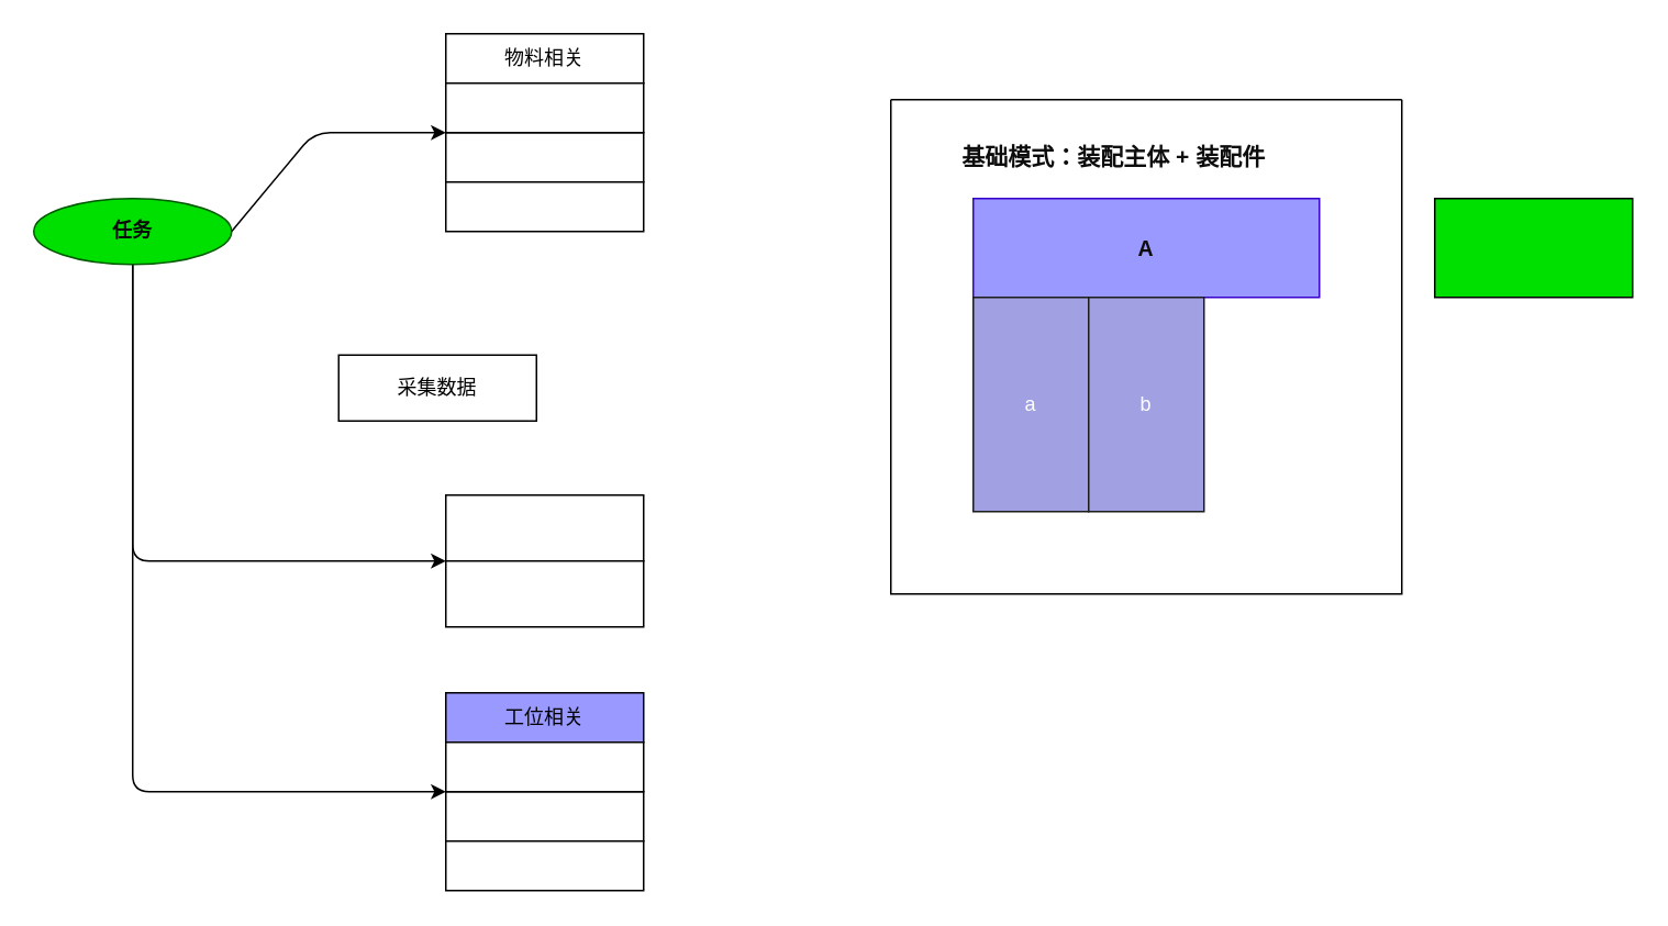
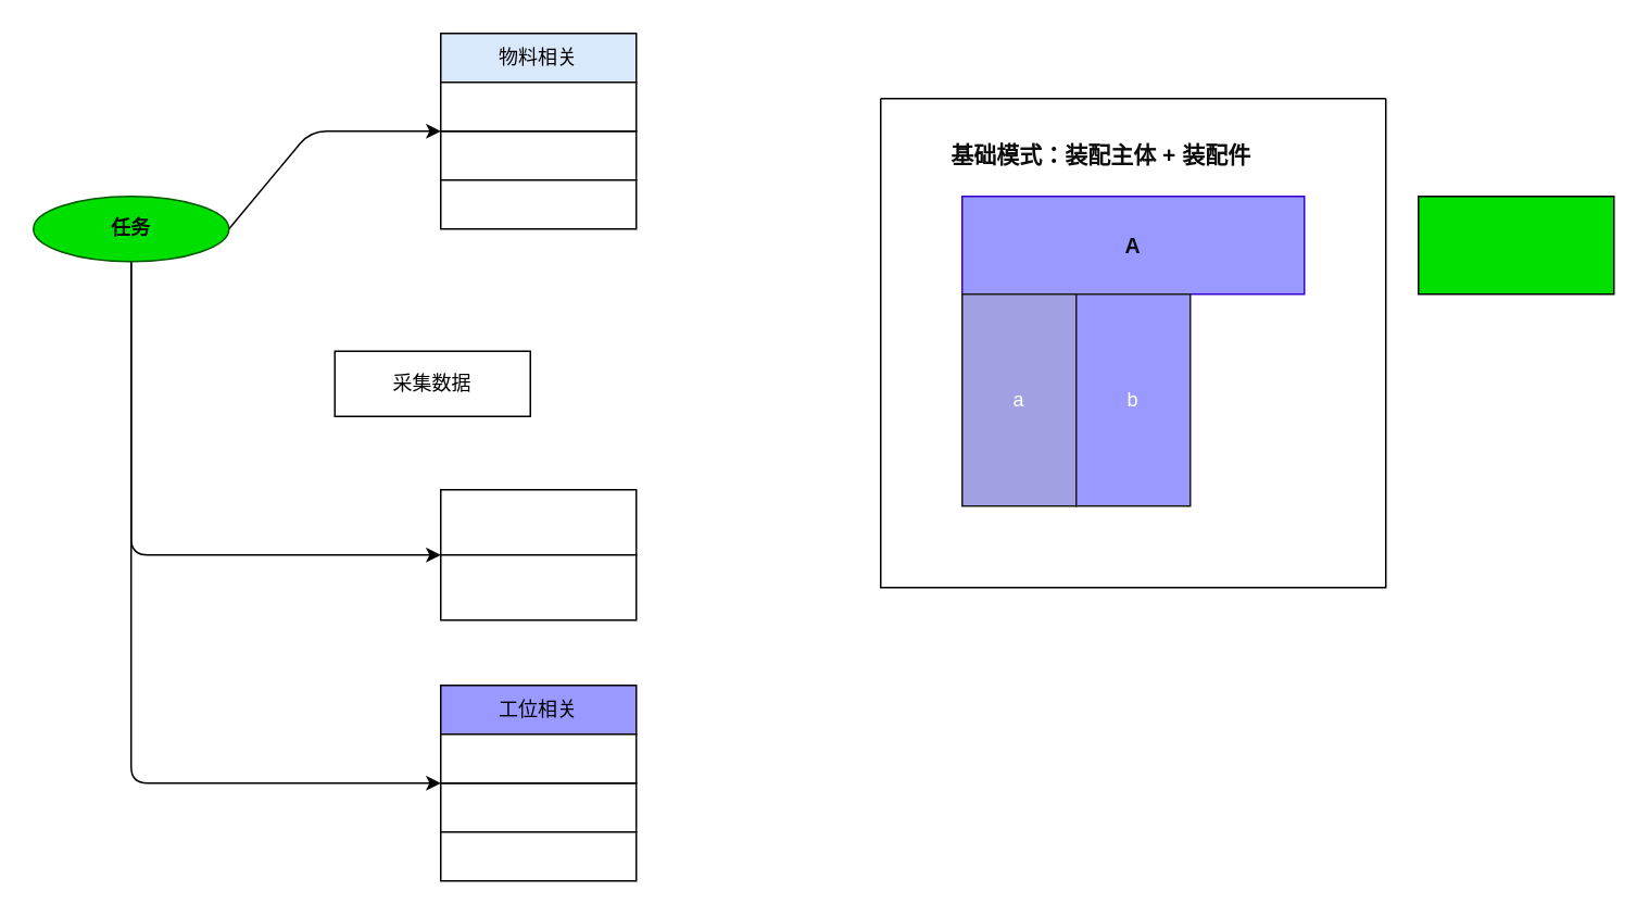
- <mxCell id="9" value="物料相关" style="rounded=0;whiteSpace=wrap;html=1;" vertex="1" parent="8"><mxGeometry width="120" height="30" as="geometry" /></mxCell>
+ <mxCell id="9" value="物料相关" style="rounded=0;whiteSpace=wrap;html=1;fillColor=#dae8fc;" vertex="1" parent="8"><mxGeometry width="120" height="30" as="geometry" /></mxCell>
- <mxCell id="23" value="b" style="rounded=0;whiteSpace=wrap;html=1;fontColor=#ffffff;fillColor=#a0a0e3;strokeColor=#1c1c1c;fillStyle=solid;" vertex="1" parent="1"><mxGeometry x="660" y="180" width="70" height="130" as="geometry" /></mxCell>
+ <mxCell id="23" value="b" style="rounded=0;whiteSpace=wrap;html=1;fontColor=#ffffff;fillColor=#9999ff;strokeColor=#1c1c1c;fillStyle=solid;" vertex="1" parent="1"><mxGeometry x="660" y="180" width="70" height="130" as="geometry" /></mxCell>
